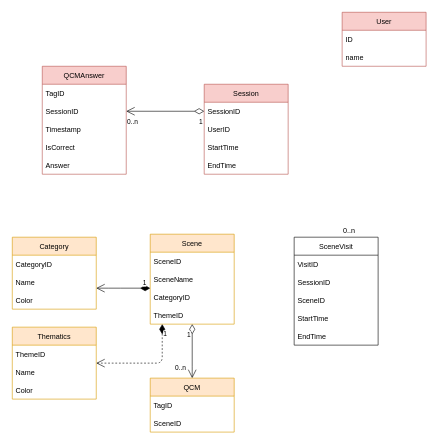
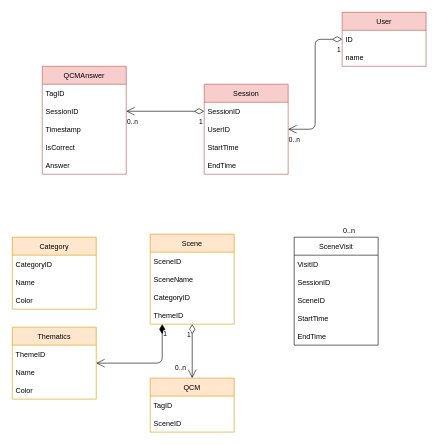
+ <mxCell id="10" value="" style="endArrow=open;html=1;endSize=12;startArrow=diamondThin;startSize=14;startFill=0;edgeStyle=orthogonalEdgeStyle;" parent="1" source="3" target="7" edge="1"><mxGeometry relative="1" as="geometry"><mxPoint x="440" y="220" as="sourcePoint" /><mxPoint x="600" y="220" as="targetPoint" /></mxGeometry></mxCell>
+ <mxCell id="11" value="1" style="edgeLabel;resizable=0;html=1;align=left;verticalAlign=top;" parent="10" connectable="0" vertex="1"><mxGeometry x="-1" relative="1" as="geometry"><mxPoint x="-10" y="5" as="offset" /></mxGeometry></mxCell>
+ <mxCell id="12" value="0..n" style="edgeLabel;resizable=0;html=1;align=right;verticalAlign=top;" parent="10" connectable="0" vertex="1"><mxGeometry x="1" relative="1" as="geometry"><mxPoint x="20" y="5" as="offset" /></mxGeometry></mxCell>
- <mxCell id="48" value="1" style="endArrow=open;html=1;endSize=12;startArrow=diamondThin;startSize=14;startFill=1;edgeStyle=orthogonalEdgeStyle;align=left;verticalAlign=bottom;" parent="1" source="13" target="40" edge="1"><mxGeometry x="-0.698" relative="1" as="geometry"><mxPoint x="-110" y="480" as="sourcePoint" /><mxPoint x="-30.84" y="612.84" as="targetPoint" /><Array as="points"><mxPoint x="190" y="480" /><mxPoint x="190" y="480" /></Array><mxPoint as="offset" /></mxGeometry></mxCell>
- <mxCell id="49" value="1" style="endArrow=open;html=1;endSize=12;startArrow=diamondThin;startSize=14;startFill=1;edgeStyle=orthogonalEdgeStyle;align=left;verticalAlign=bottom;dashed=1;" parent="1" source="13" target="44" edge="1"><mxGeometry x="-0.698" relative="1" as="geometry"><mxPoint x="260" y="592.5" as="sourcePoint" /><mxPoint x="200" y="592.5" as="targetPoint" /><Array as="points"><mxPoint x="270" y="605" /></Array><mxPoint as="offset" /></mxGeometry></mxCell>
+ <mxCell id="49" value="1" style="endArrow=open;html=1;endSize=12;startArrow=diamondThin;startSize=14;startFill=1;edgeStyle=orthogonalEdgeStyle;align=left;verticalAlign=bottom;" parent="1" source="13" target="44" edge="1"><mxGeometry x="-0.698" relative="1" as="geometry"><mxPoint x="260" y="592.5" as="sourcePoint" /><mxPoint x="200" y="592.5" as="targetPoint" /><Array as="points"><mxPoint x="270" y="605" /></Array><mxPoint as="offset" /></mxGeometry></mxCell>
